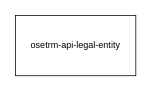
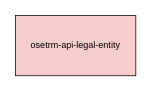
- <mxCell id="2" value="osetrm-api-legal-entity" style="rounded=0;whiteSpace=wrap;html=1;" vertex="1" parent="1"><mxGeometry x="20" y="20" width="160" height="80" as="geometry" /></mxCell>
+ <mxCell id="2" value="osetrm-api-legal-entity" style="rounded=0;whiteSpace=wrap;html=1;fillColor=#f8cecc;" vertex="1" parent="1"><mxGeometry x="20" y="20" width="160" height="80" as="geometry" /></mxCell>
